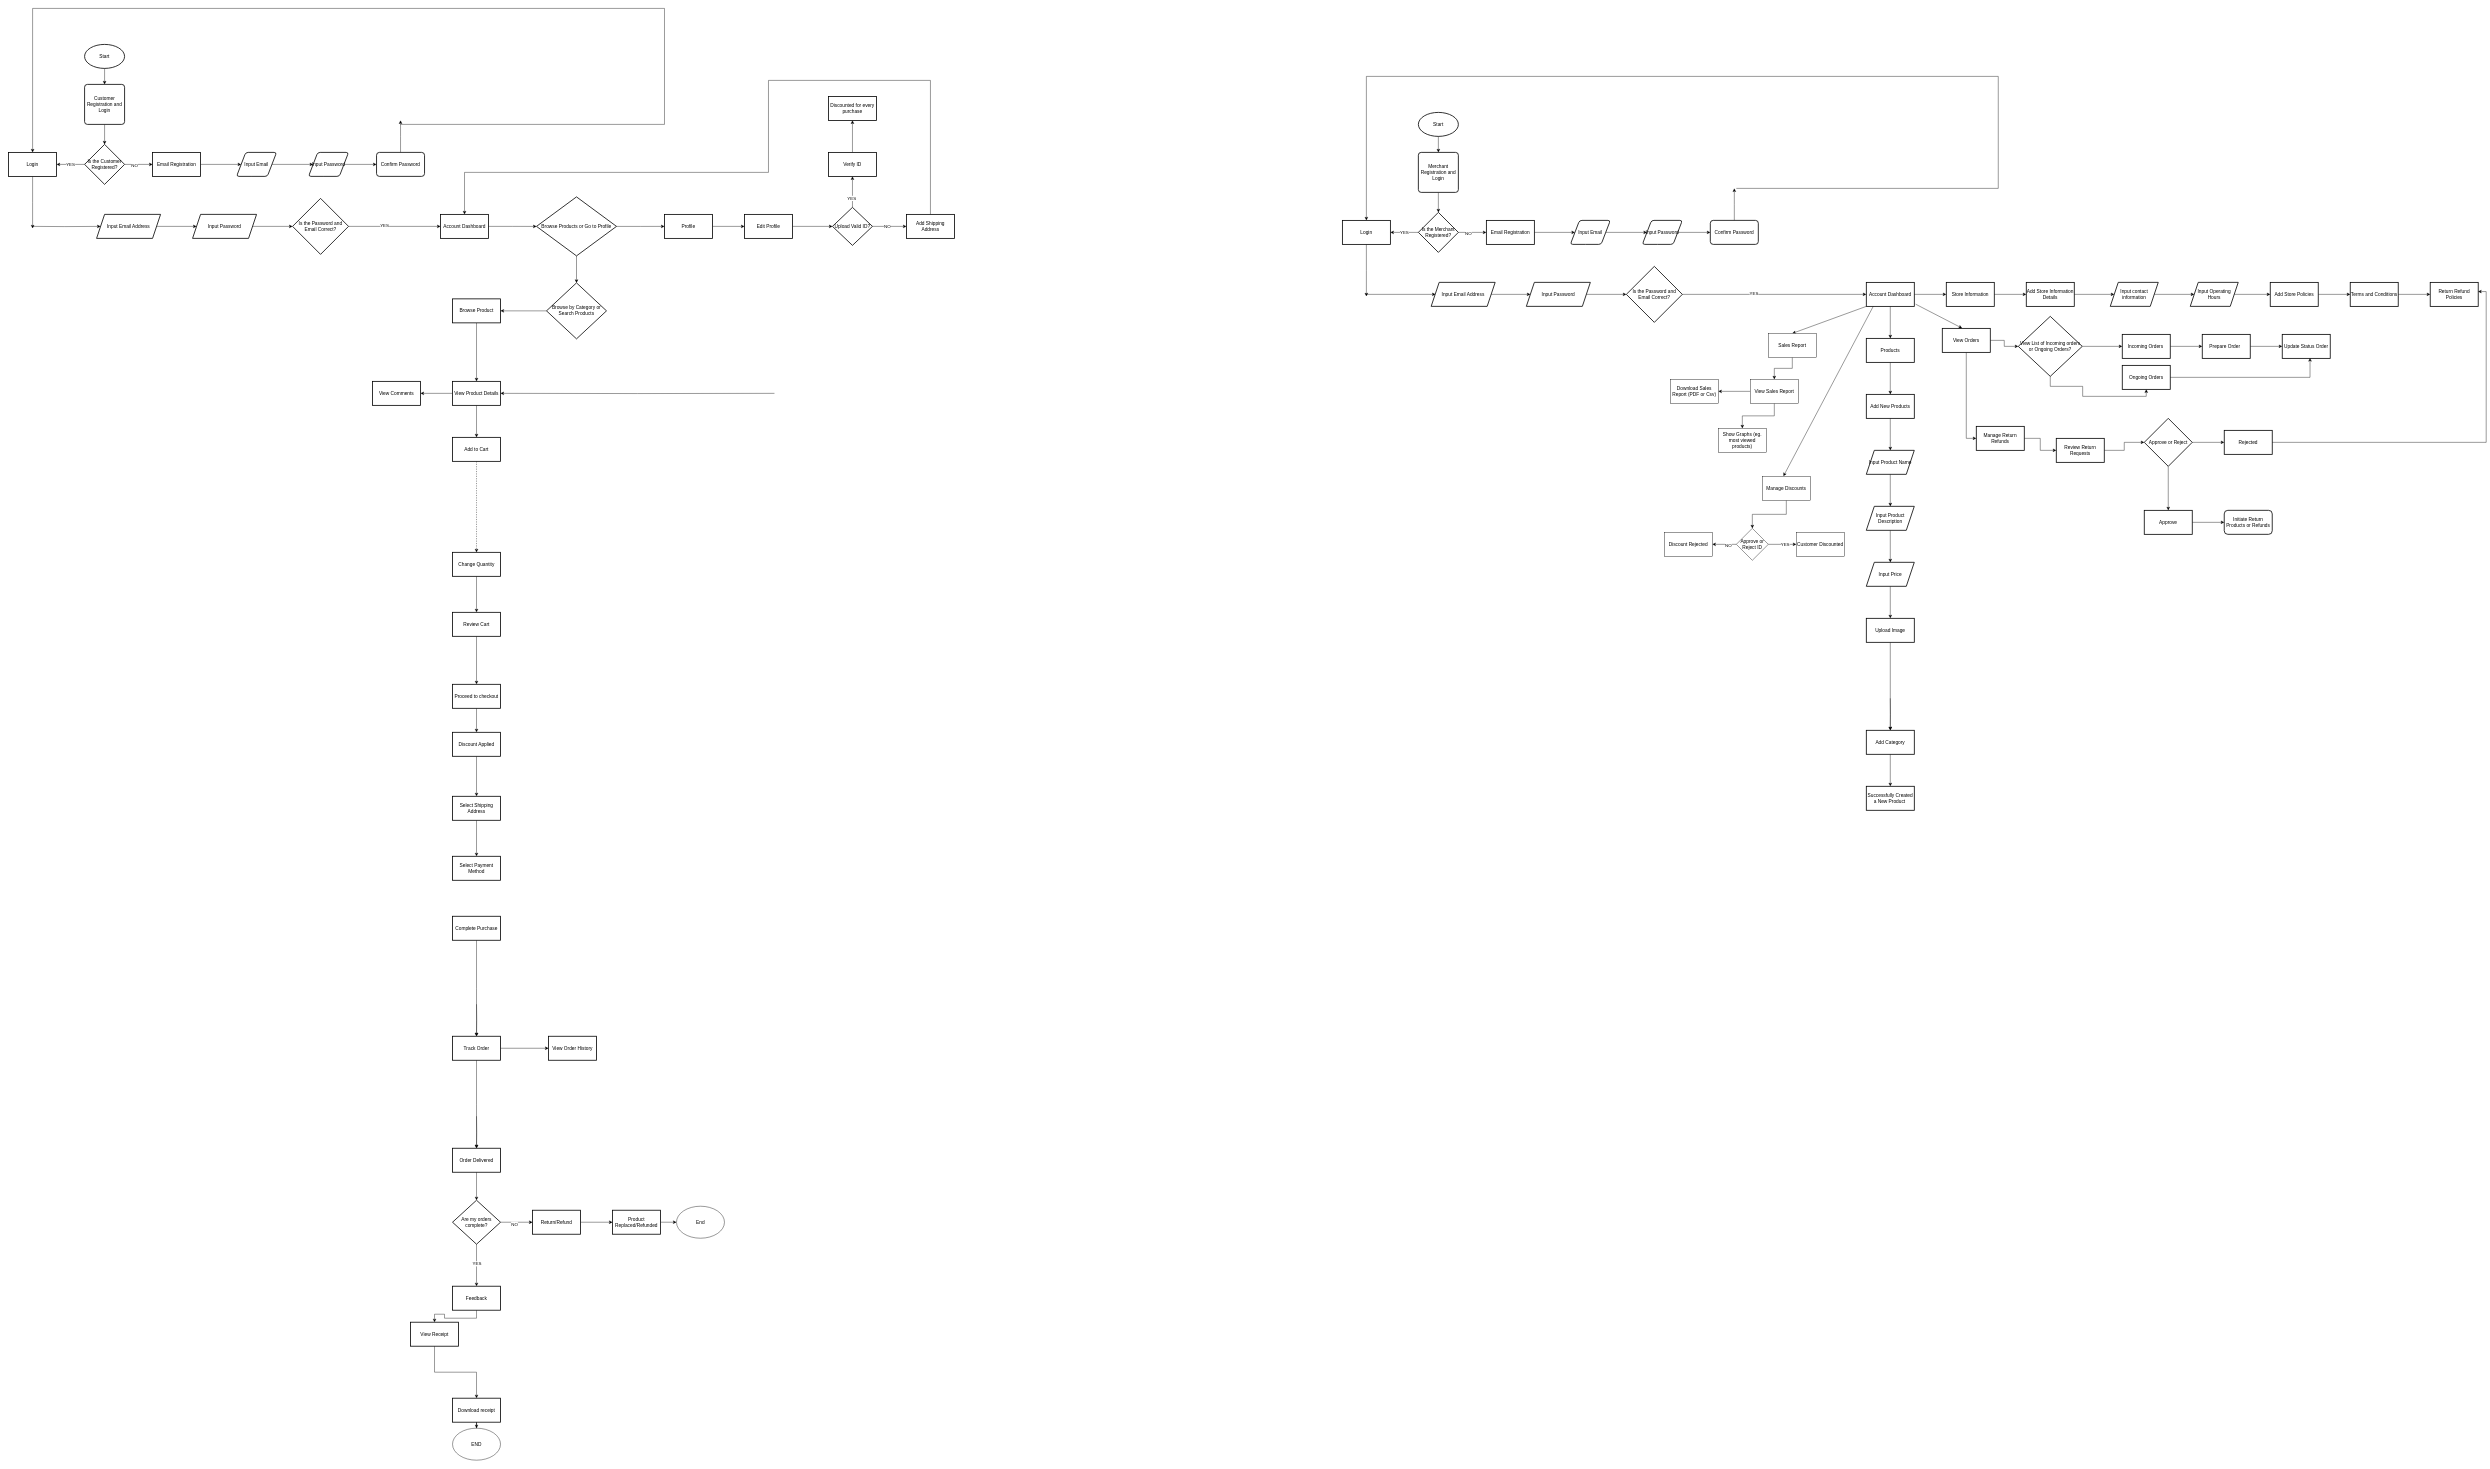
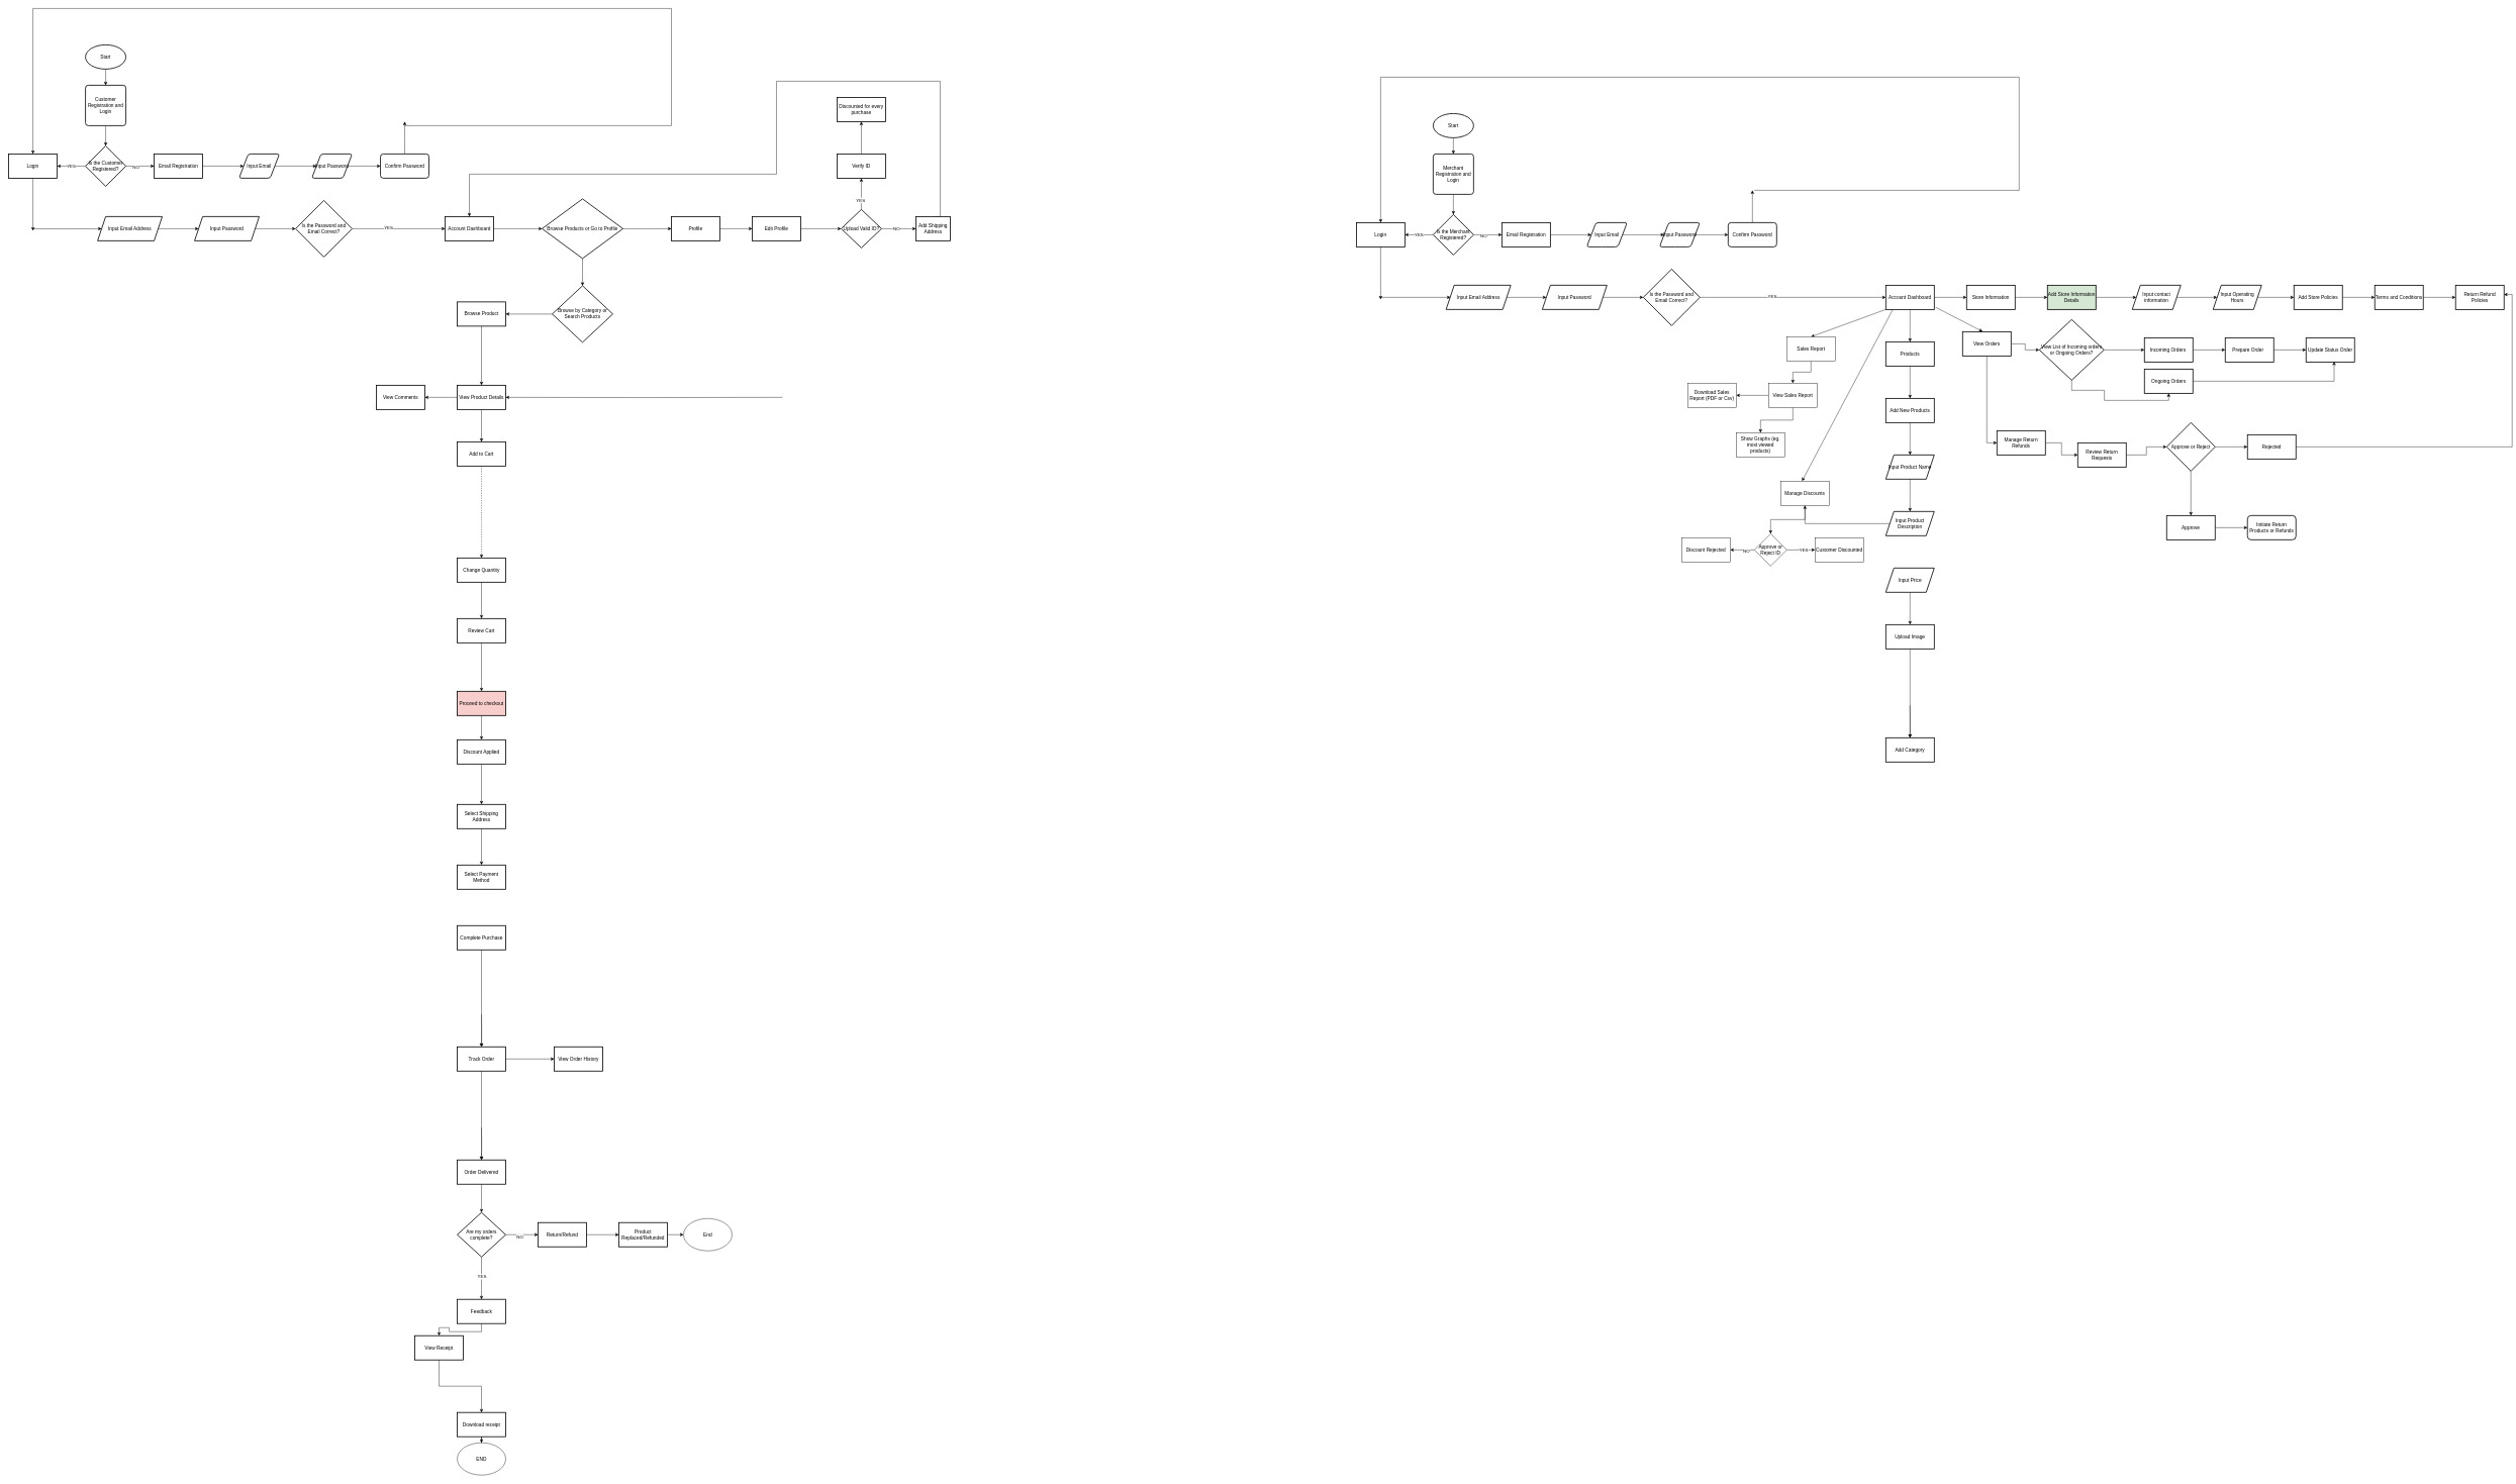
- <mxCell id="71" value="Add Shipping Address" style="whiteSpace=wrap;html=1;strokeWidth=2;" parent="1" vertex="1"><mxGeometry x="2266" y="535" width="120" height="60" as="geometry" /></mxCell>
+ <mxCell id="71" value="Add Shipping Address" style="whiteSpace=wrap;html=1;strokeWidth=2;" parent="1" vertex="1"><mxGeometry x="2266" y="535" width="85" height="60" as="geometry" /></mxCell>
- <mxCell id="134" value="Add Store Information Details" style="whiteSpace=wrap;html=1;strokeWidth=2;" parent="1" vertex="1"><mxGeometry x="5066" y="705" width="120" height="60" as="geometry" /></mxCell>
+ <mxCell id="134" value="Add Store Information Details" style="whiteSpace=wrap;html=1;strokeWidth=2;fillColor=#d5e8d4;" parent="1" vertex="1"><mxGeometry x="5066" y="705" width="120" height="60" as="geometry" /></mxCell>
- <mxCell id="143" value="" style="edgeStyle=orthogonalEdgeStyle;rounded=0;orthogonalLoop=1;jettySize=auto;html=1;" parent="1" source="144" target="146" edge="1"><mxGeometry relative="1" as="geometry" /></mxCell>
+ <mxCell id="143" value="" style="edgeStyle=orthogonalEdgeStyle;rounded=0;orthogonalLoop=1;jettySize=auto;html=1;" parent="1" source="144" target="200" edge="1"><mxGeometry relative="1" as="geometry" /></mxCell>
- <mxCell id="59" value="Proceed to checkout" style="whiteSpace=wrap;html=1;strokeWidth=2;" parent="1" vertex="1"><mxGeometry x="1131" y="1710" width="120" height="60" as="geometry" /></mxCell>
+ <mxCell id="59" value="Proceed to checkout" style="whiteSpace=wrap;html=1;strokeWidth=2;fillColor=#f8cecc;" parent="1" vertex="1"><mxGeometry x="1131" y="1710" width="120" height="60" as="geometry" /></mxCell>
- <mxCell id="150" value="" style="edgeStyle=orthogonalEdgeStyle;rounded=0;orthogonalLoop=1;jettySize=auto;html=1;" parent="1" source="151" target="152" edge="1"><mxGeometry relative="1" as="geometry" /></mxCell>
- <mxCell id="152" value="Successfully Created a New Product&amp;nbsp;" style="whiteSpace=wrap;html=1;strokeWidth=2;" parent="1" vertex="1"><mxGeometry x="4666" y="1965" width="120" height="60" as="geometry" /></mxCell>
